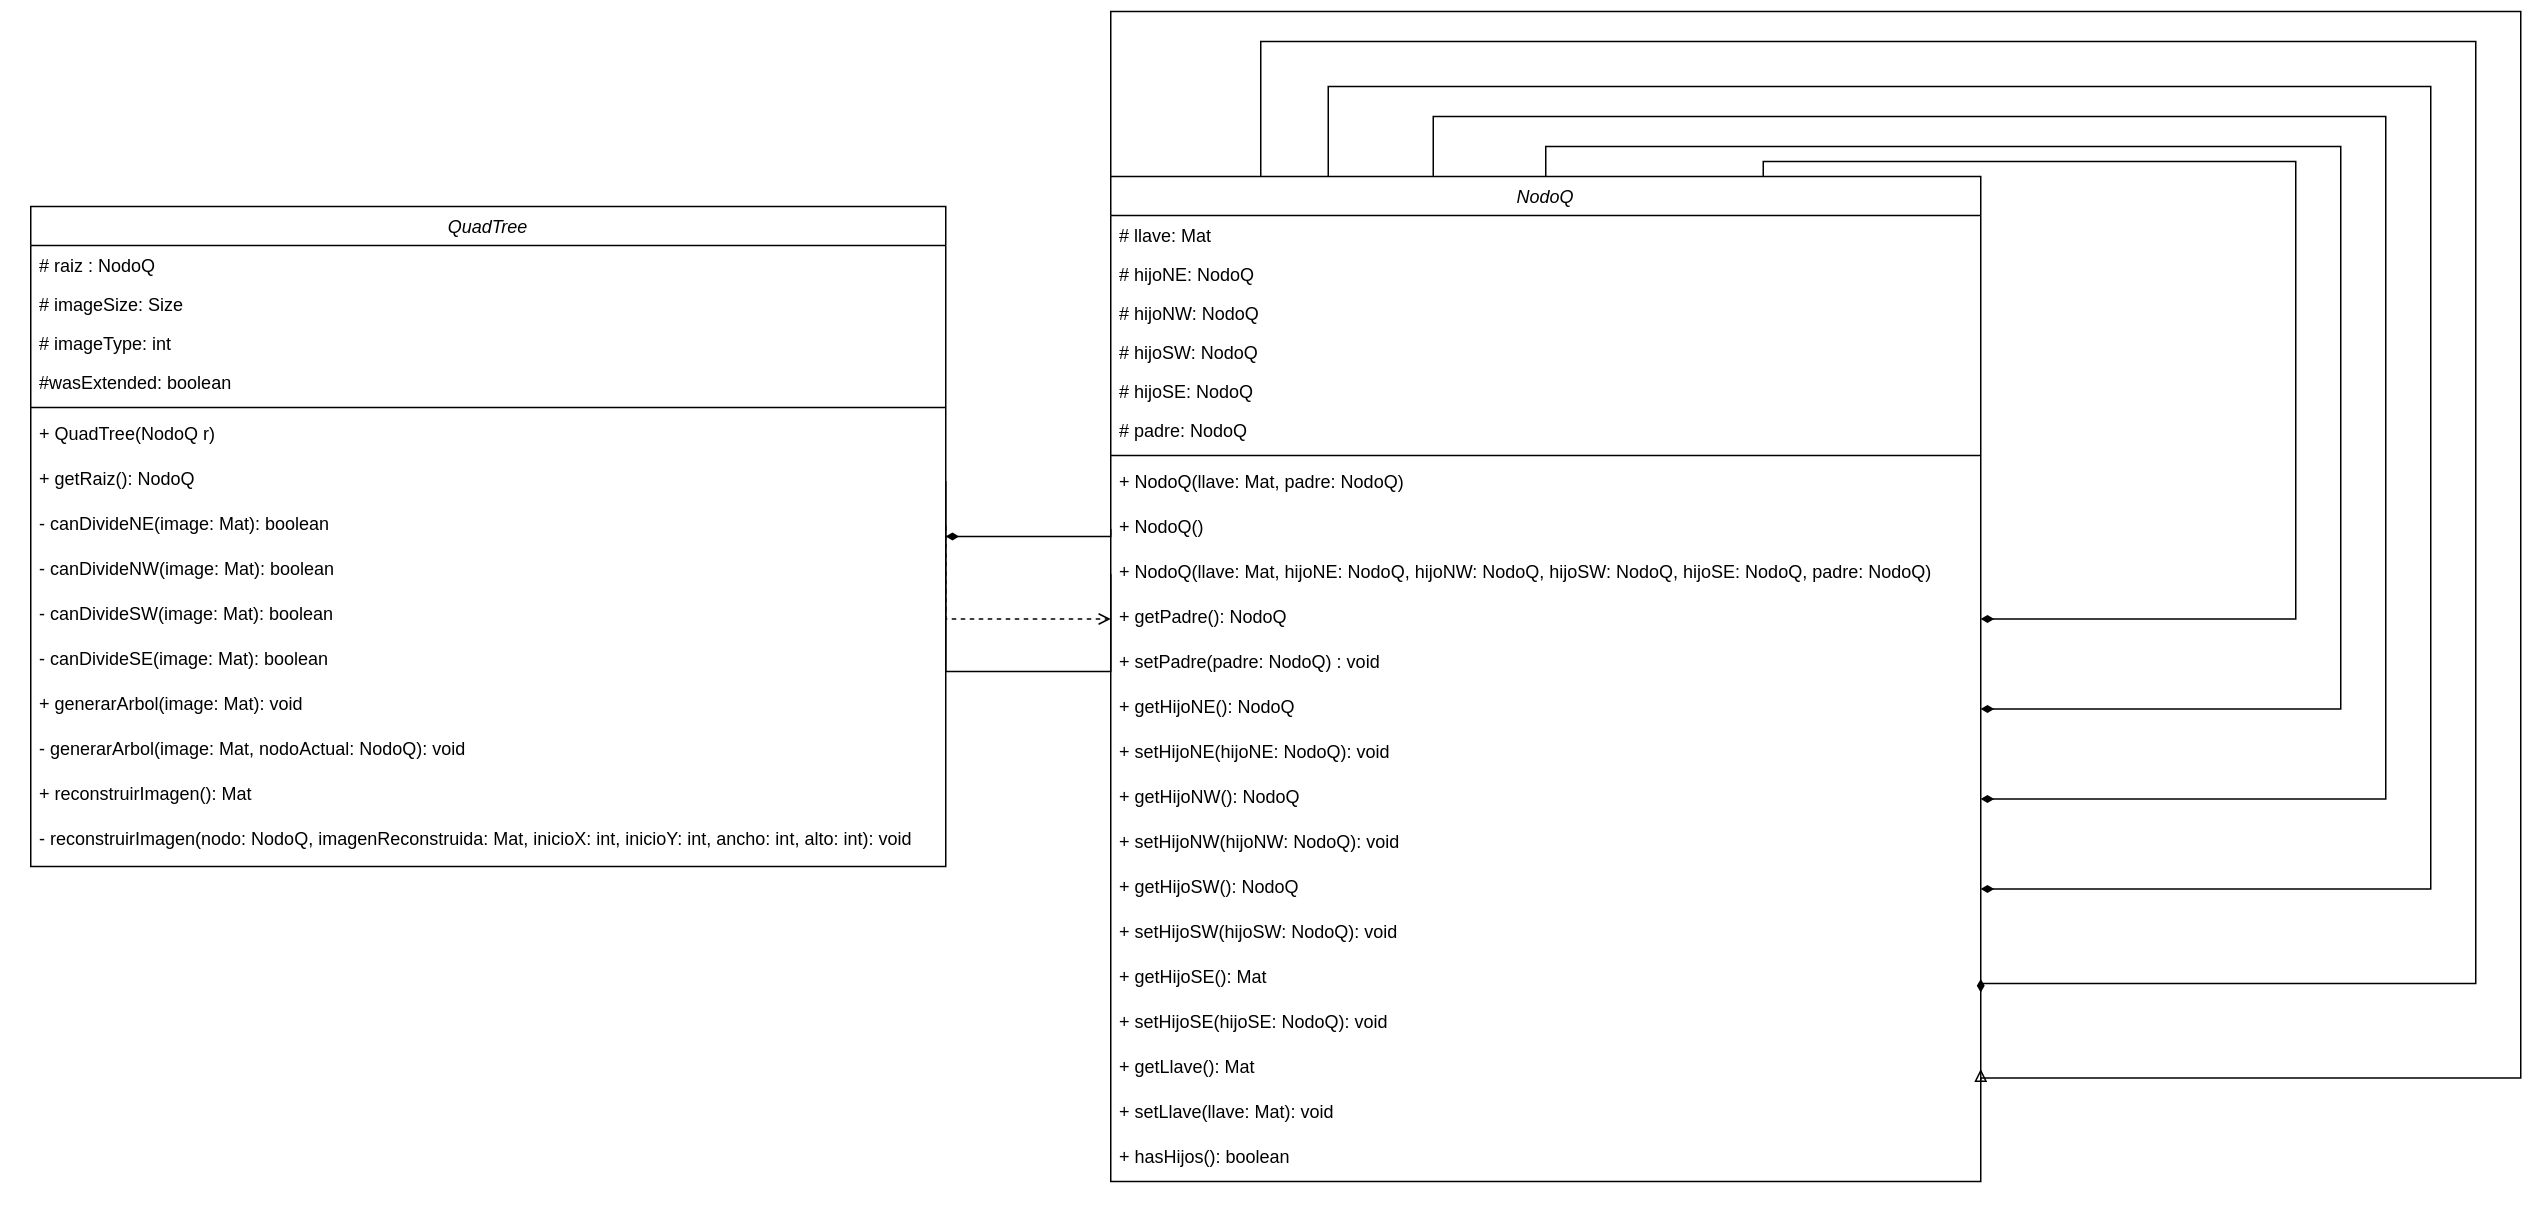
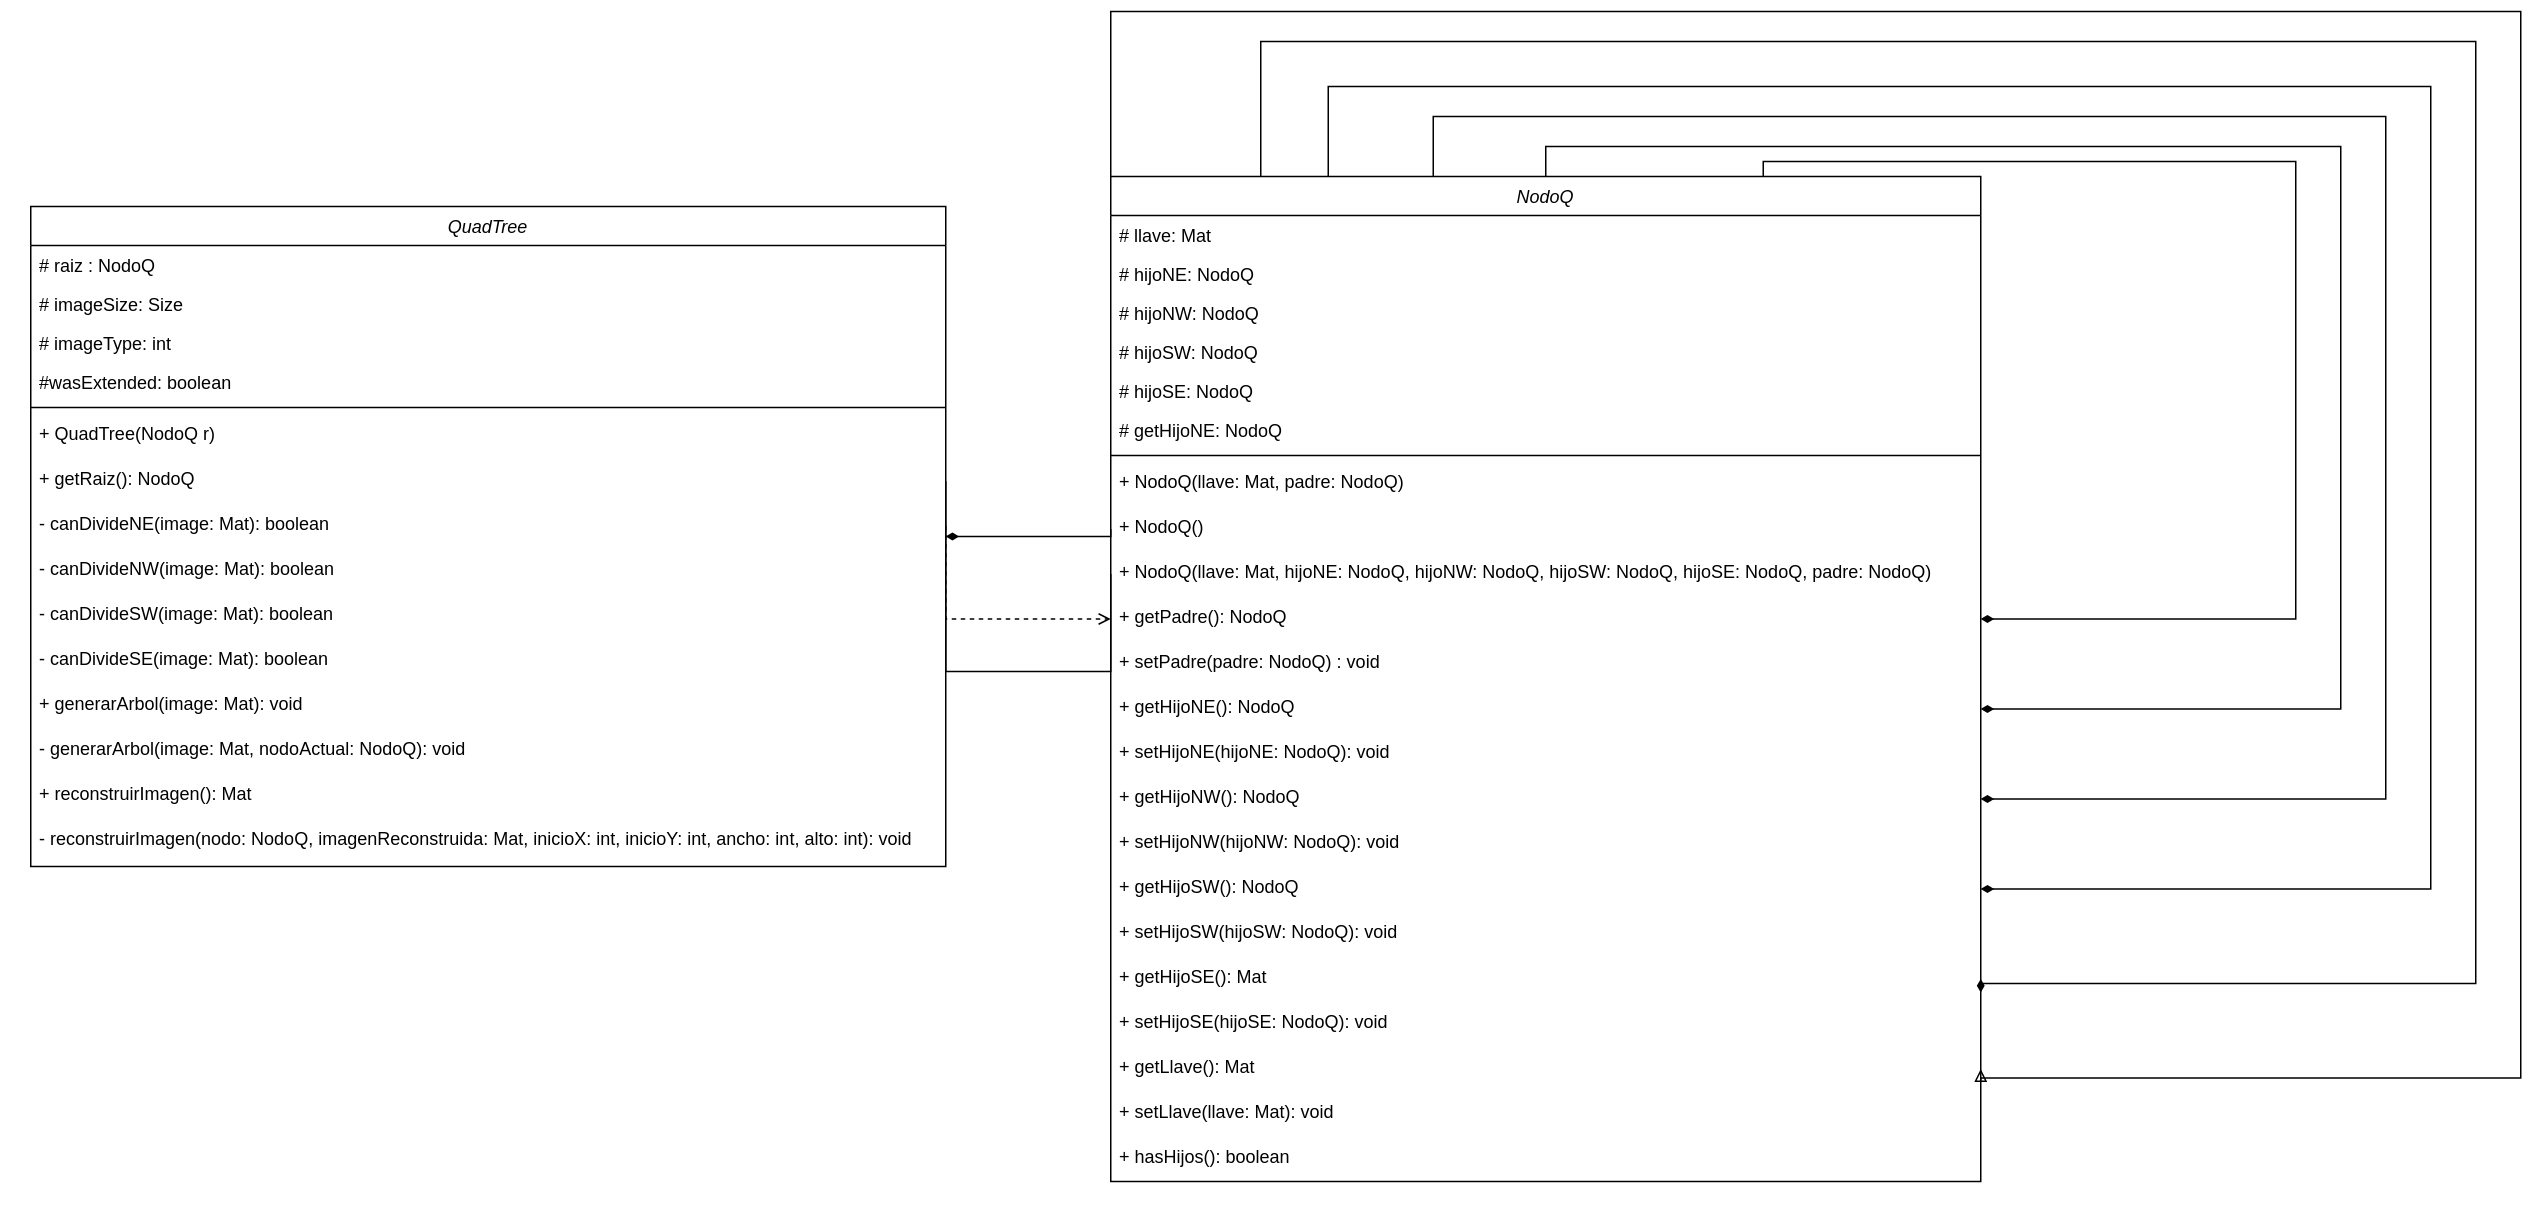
- <mxCell id="24" value="# padre: NodoQ" style="text;align=left;verticalAlign=top;spacingLeft=4;spacingRight=4;overflow=hidden;rotatable=0;points=[[0,0.5],[1,0.5]];portConstraint=eastwest;" parent="18" vertex="1"><mxGeometry y="156" width="580" height="26" as="geometry" /></mxCell>
+ <mxCell id="24" value="# getHijoNE: NodoQ" style="text;align=left;verticalAlign=top;spacingLeft=4;spacingRight=4;overflow=hidden;rotatable=0;points=[[0,0.5],[1,0.5]];portConstraint=eastwest;" parent="18" vertex="1"><mxGeometry y="156" width="580" height="26" as="geometry" /></mxCell>
